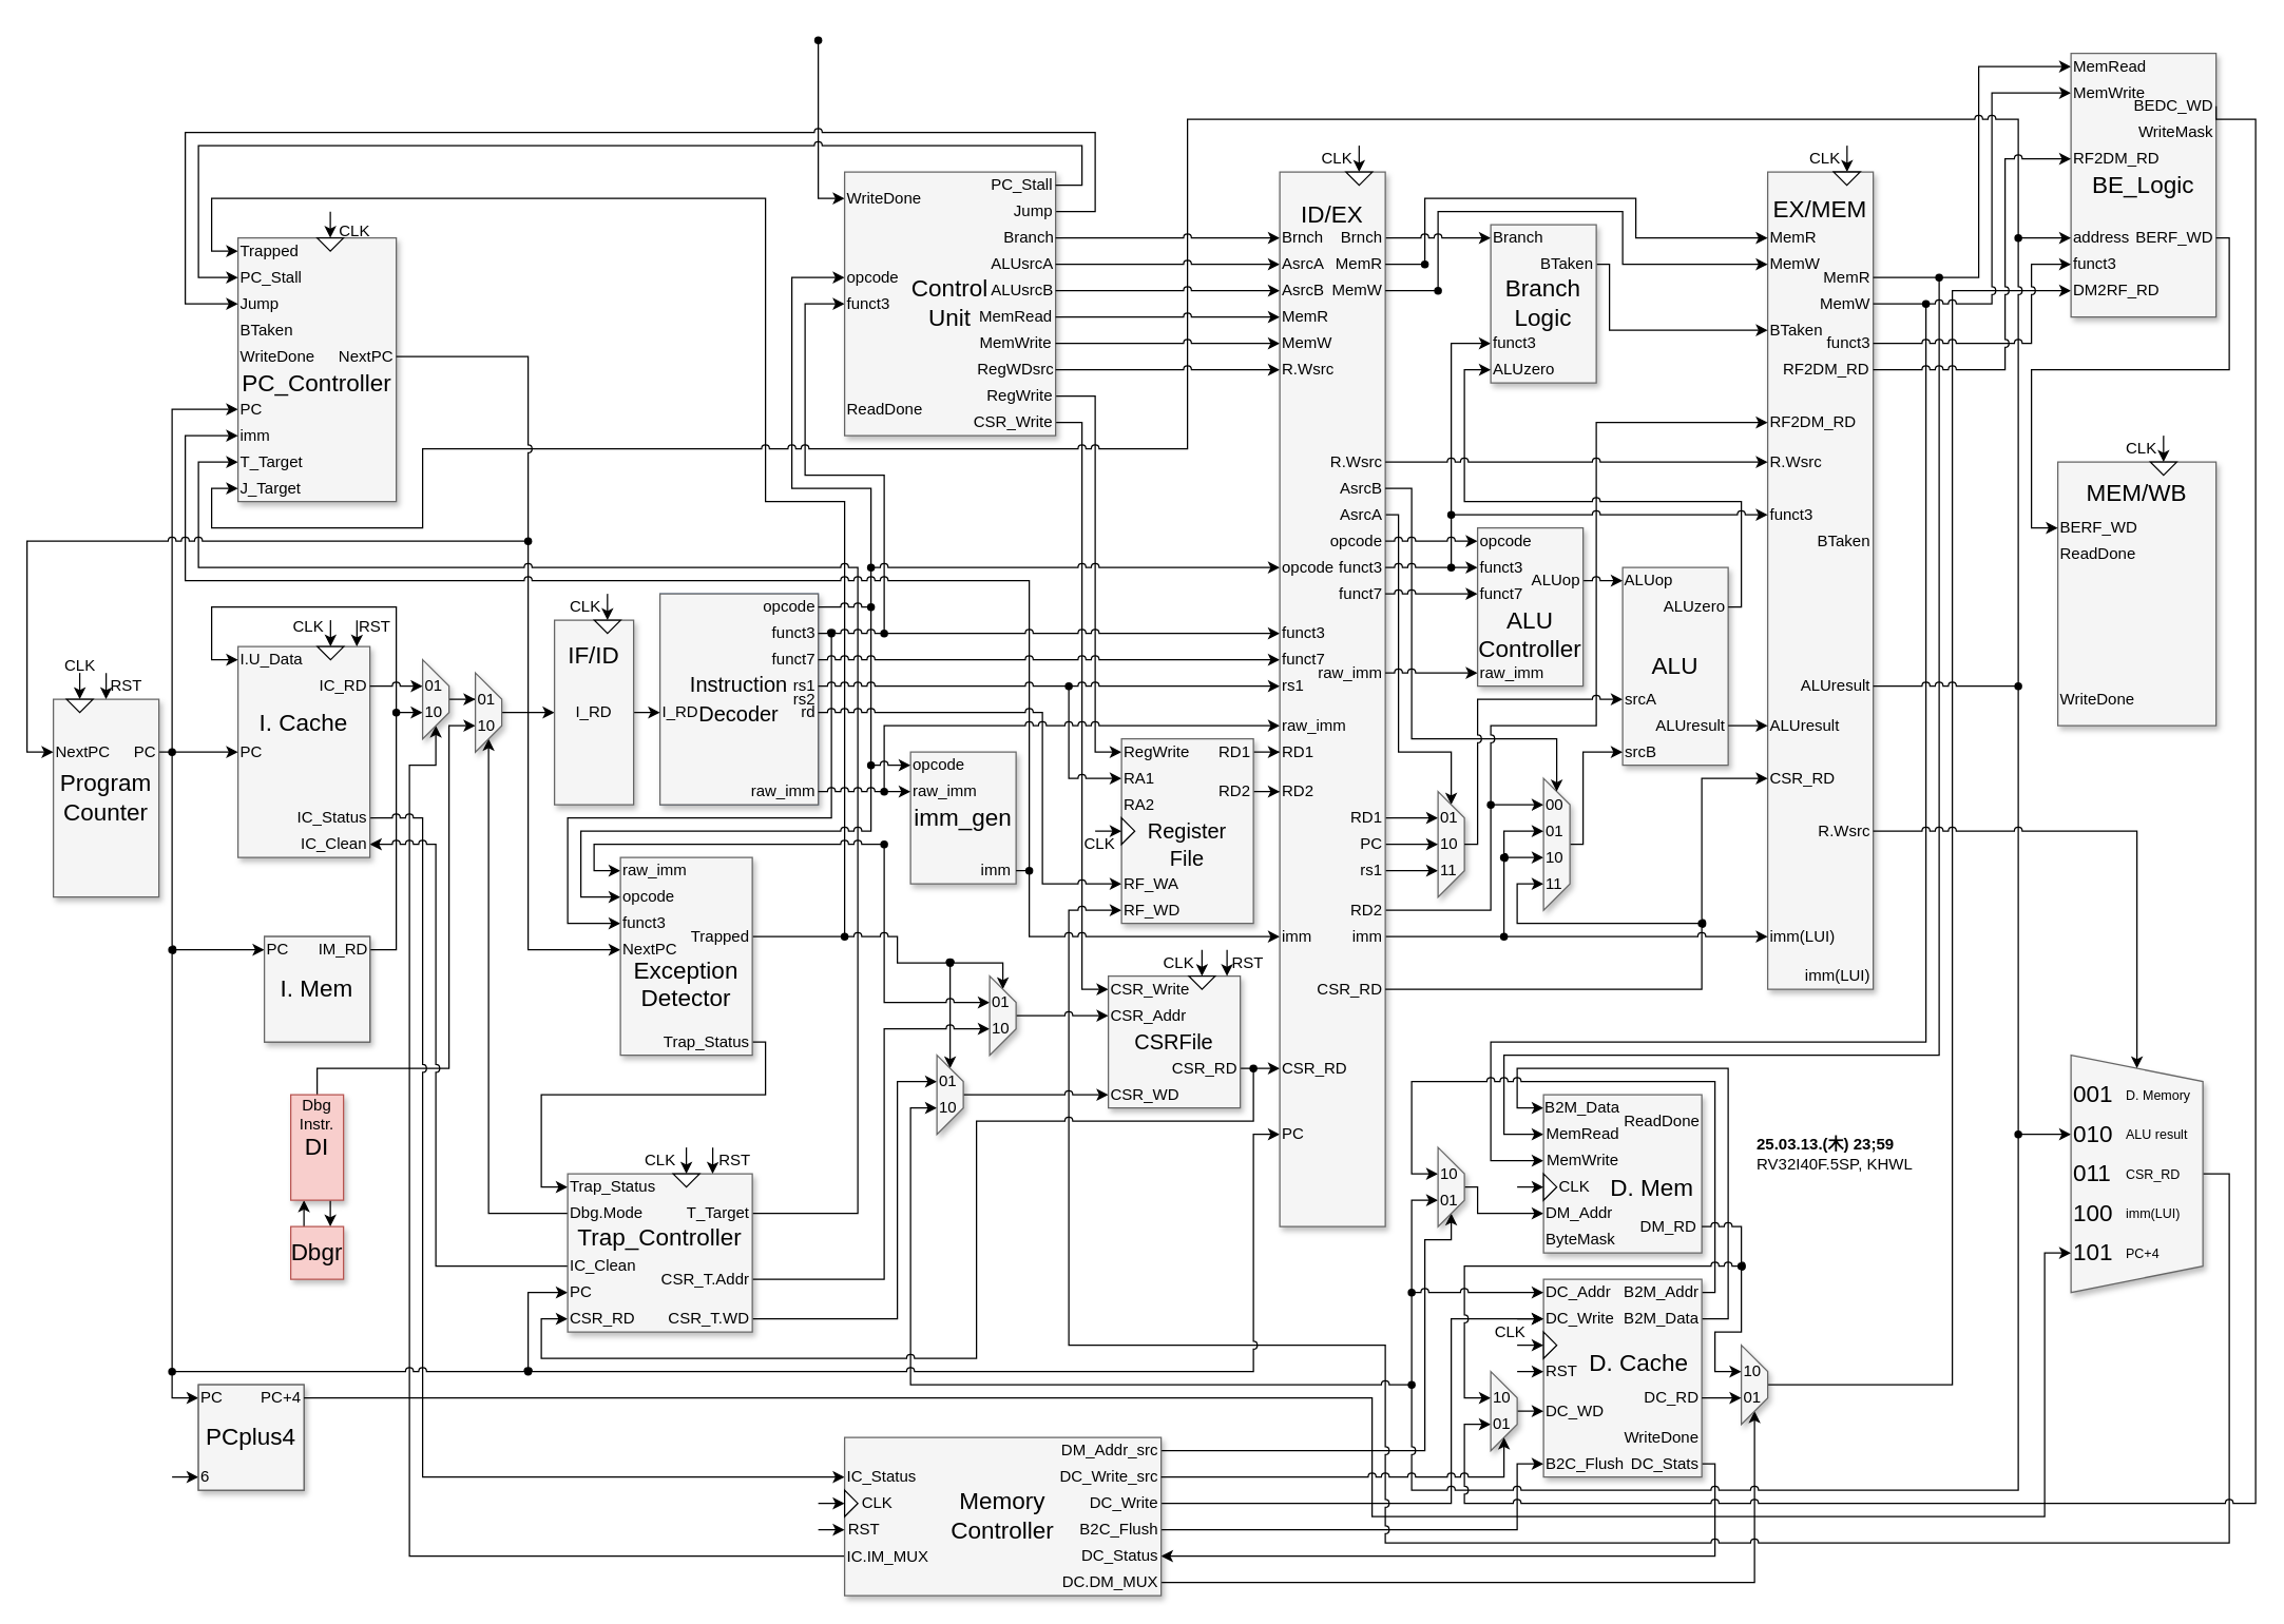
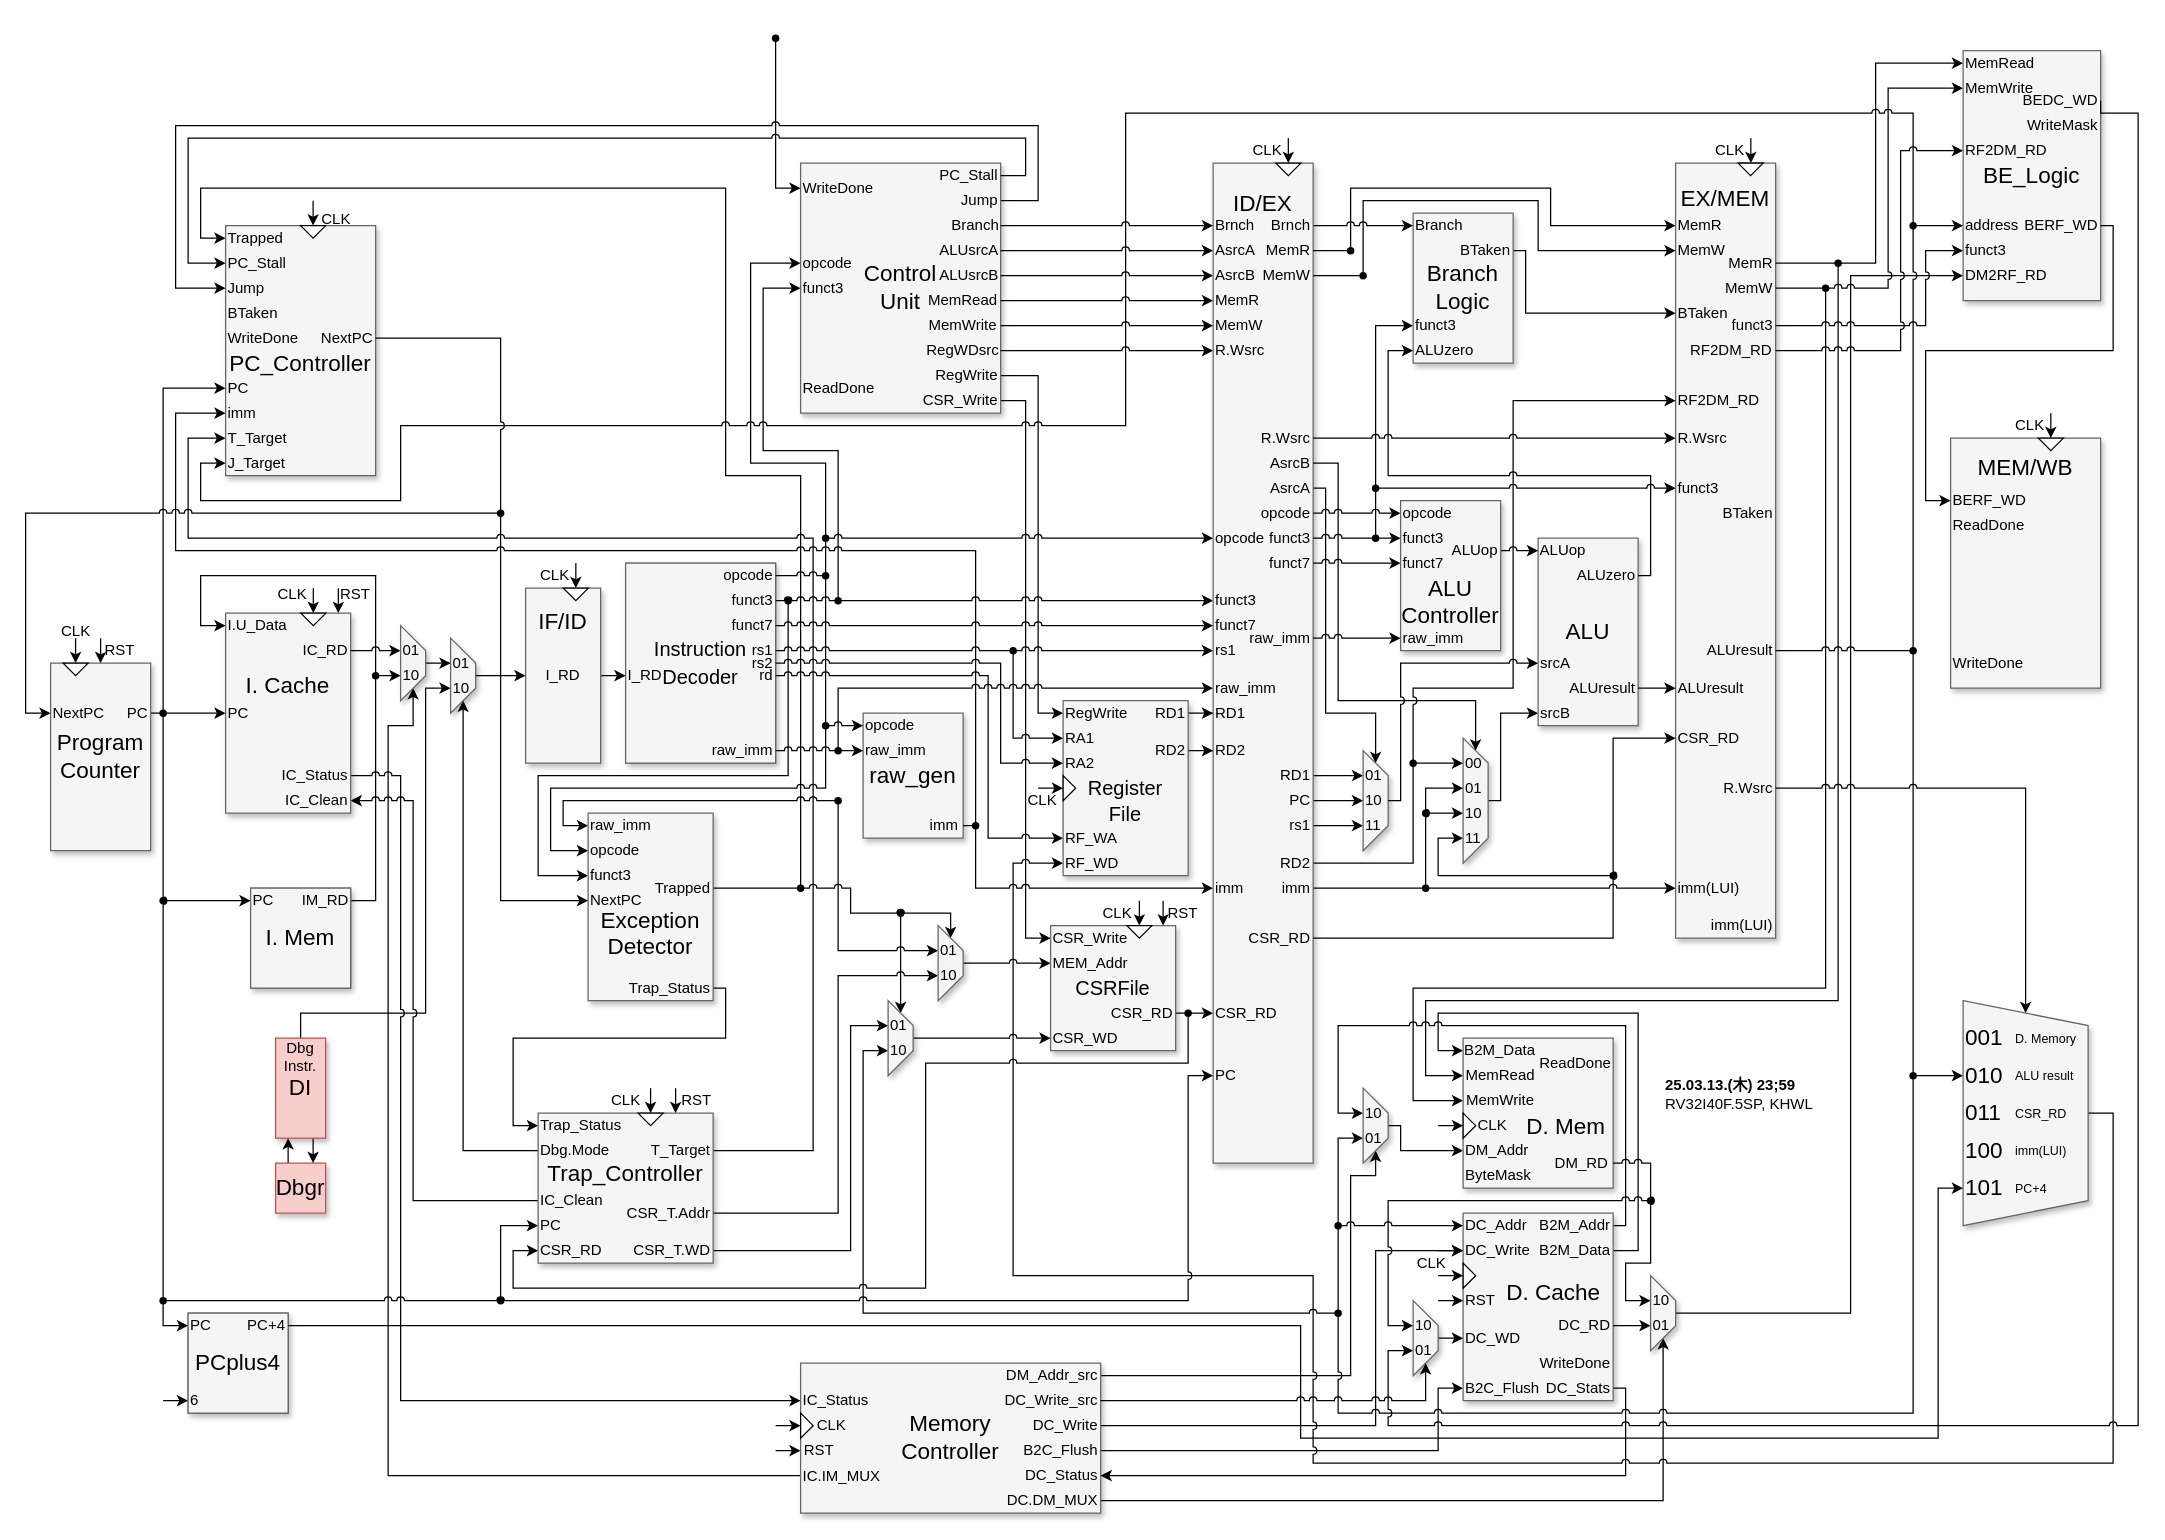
+ <mxCell id="129" style="edgeStyle=orthogonalEdgeStyle;rounded=0;orthogonalLoop=1;jettySize=auto;html=1;entryX=0;entryY=0.5;entryDx=0;entryDy=0;exitX=1;exitY=0.5;exitDx=0;exitDy=0;jumpStyle=arc;fontColor=#000000;" parent="1" source="114" target="379" edge="1"><mxGeometry relative="1" as="geometry"><Array as="points"><mxPoint x="800" y="530" /><mxPoint x="800" y="610" /></Array></mxGeometry></mxCell>
- <mxCell id="169" value="imm_gen" style="whiteSpace=wrap;html=1;shadow=1;fontSize=18;fillColor=#f5f5f5;strokeColor=#666666;container=0;fontColor=#000000;" parent="168" vertex="1"><mxGeometry width="80" height="100" as="geometry" /></mxCell>
+ <mxCell id="169" value="raw_gen" style="whiteSpace=wrap;html=1;shadow=1;fontSize=18;fillColor=#f5f5f5;strokeColor=#666666;container=0;fontColor=#000000;" parent="168" vertex="1"><mxGeometry width="80" height="100" as="geometry" /></mxCell>
- <mxCell id="315" value="CSR_Addr" style="text;html=1;align=left;verticalAlign=middle;whiteSpace=wrap;rounded=0;container=0;fontColor=#000000;" parent="311" vertex="1"><mxGeometry y="40" width="60" height="20" as="geometry" /></mxCell>
+ <mxCell id="315" value="MEM_Addr" style="text;html=1;align=left;verticalAlign=middle;whiteSpace=wrap;rounded=0;container=0;fontColor=#000000;" parent="311" vertex="1"><mxGeometry y="40" width="60" height="20" as="geometry" /></mxCell>
